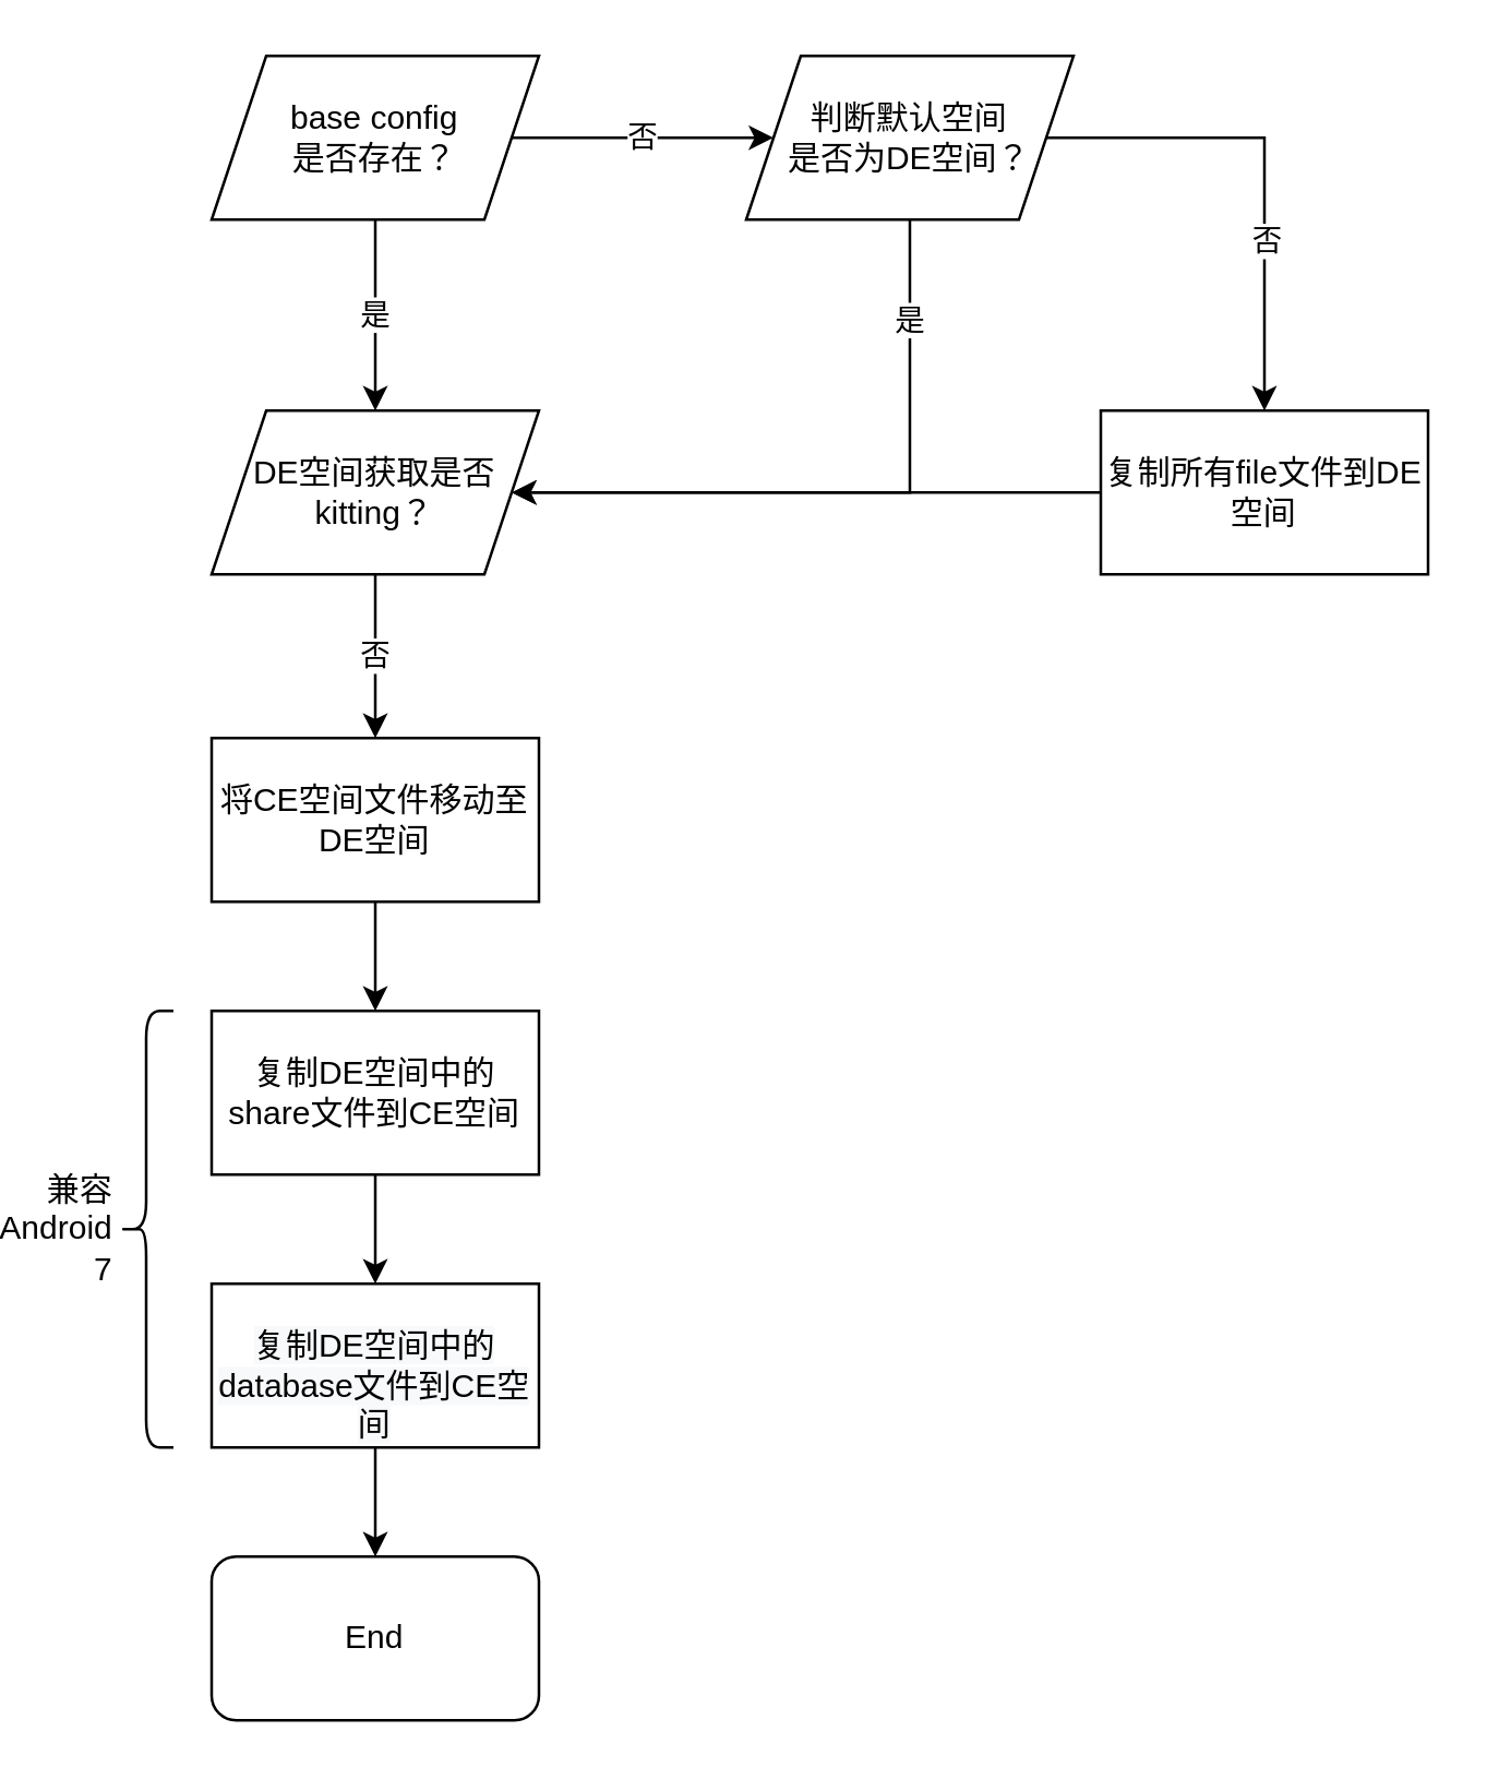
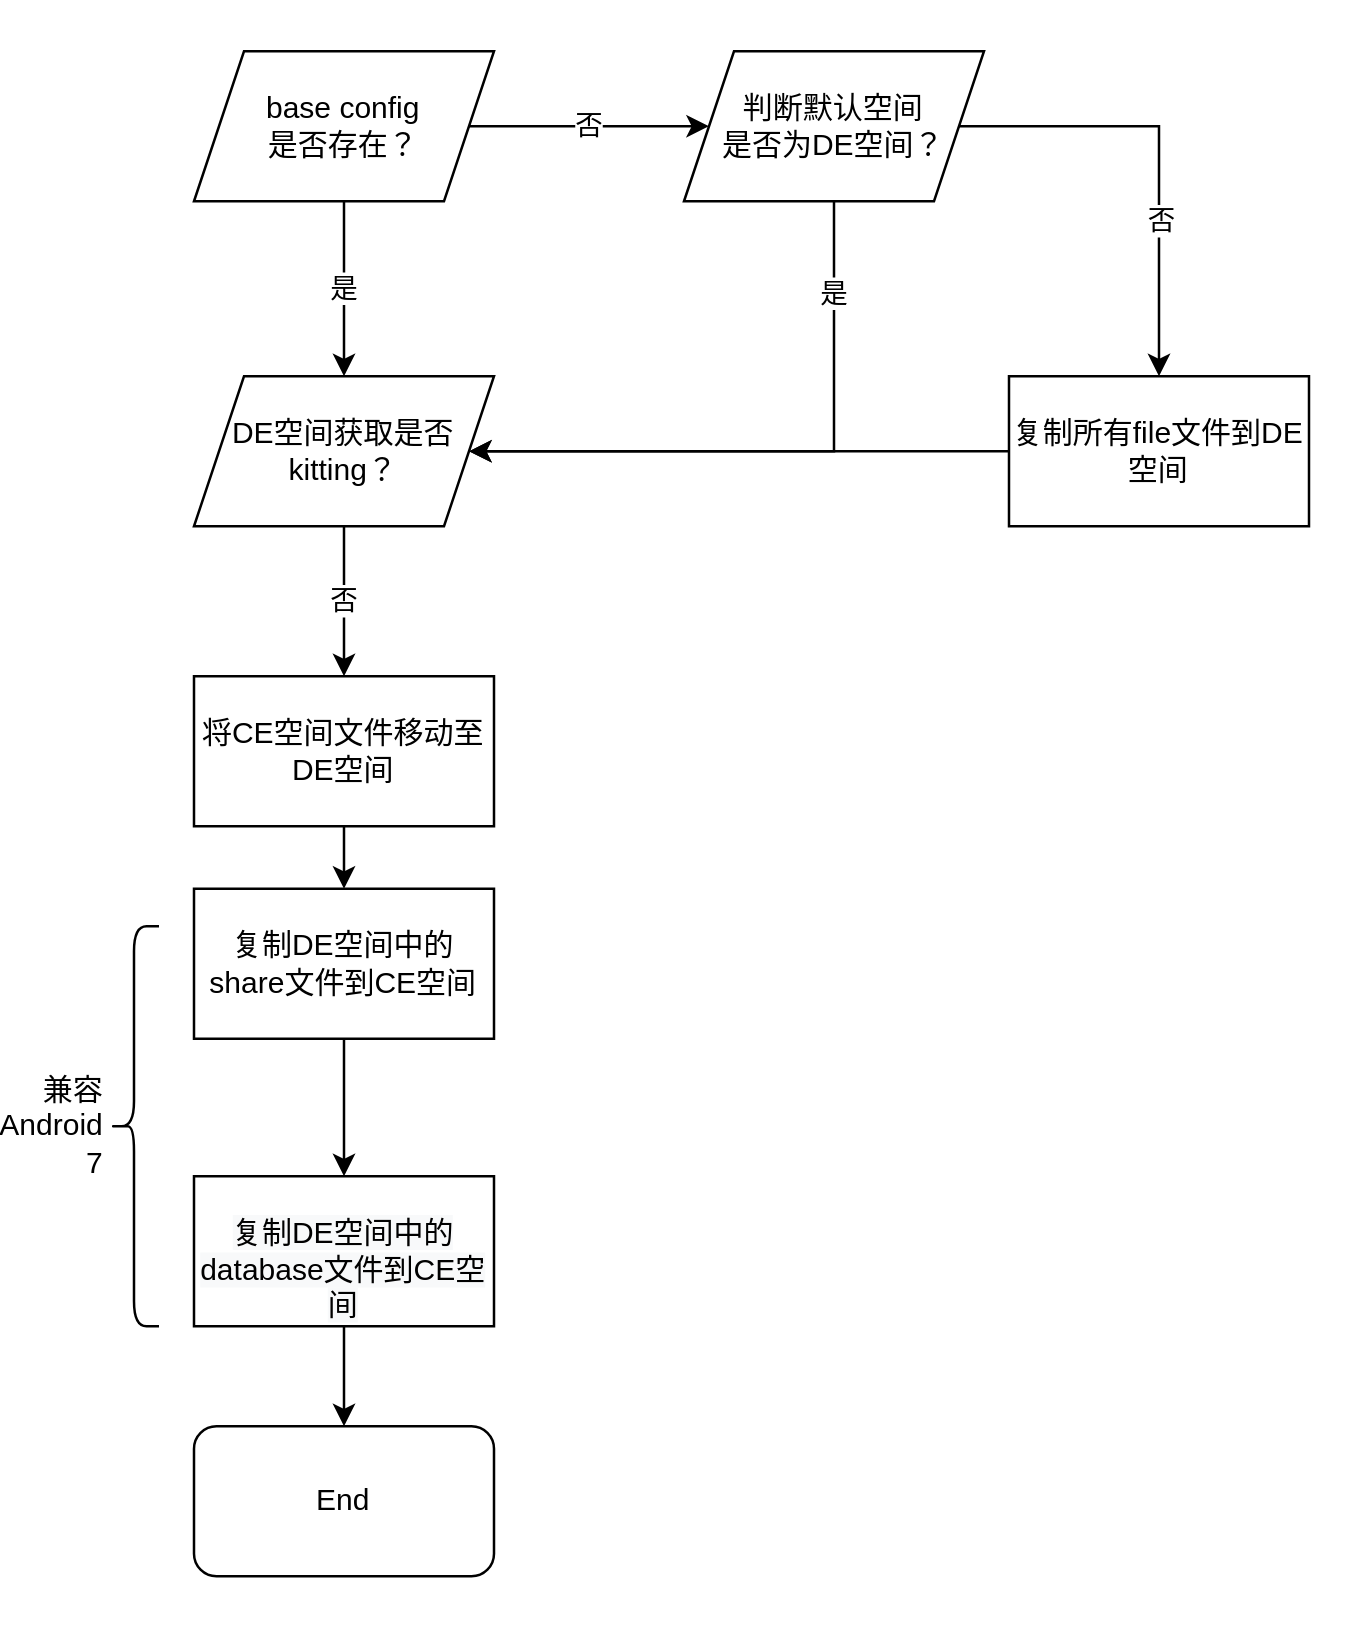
- <mxCell id="10" value="复制DE空间中的share文件到CE空间" style="rounded=0;whiteSpace=wrap;html=1;" vertex="1" parent="1"><mxGeometry x="54" y="370" width="120" height="60" as="geometry" /></mxCell>
+ <mxCell id="10" value="复制DE空间中的share文件到CE空间" style="rounded=0;whiteSpace=wrap;html=1;" vertex="1" parent="1"><mxGeometry x="54" y="355" width="120" height="60" as="geometry" /></mxCell>
